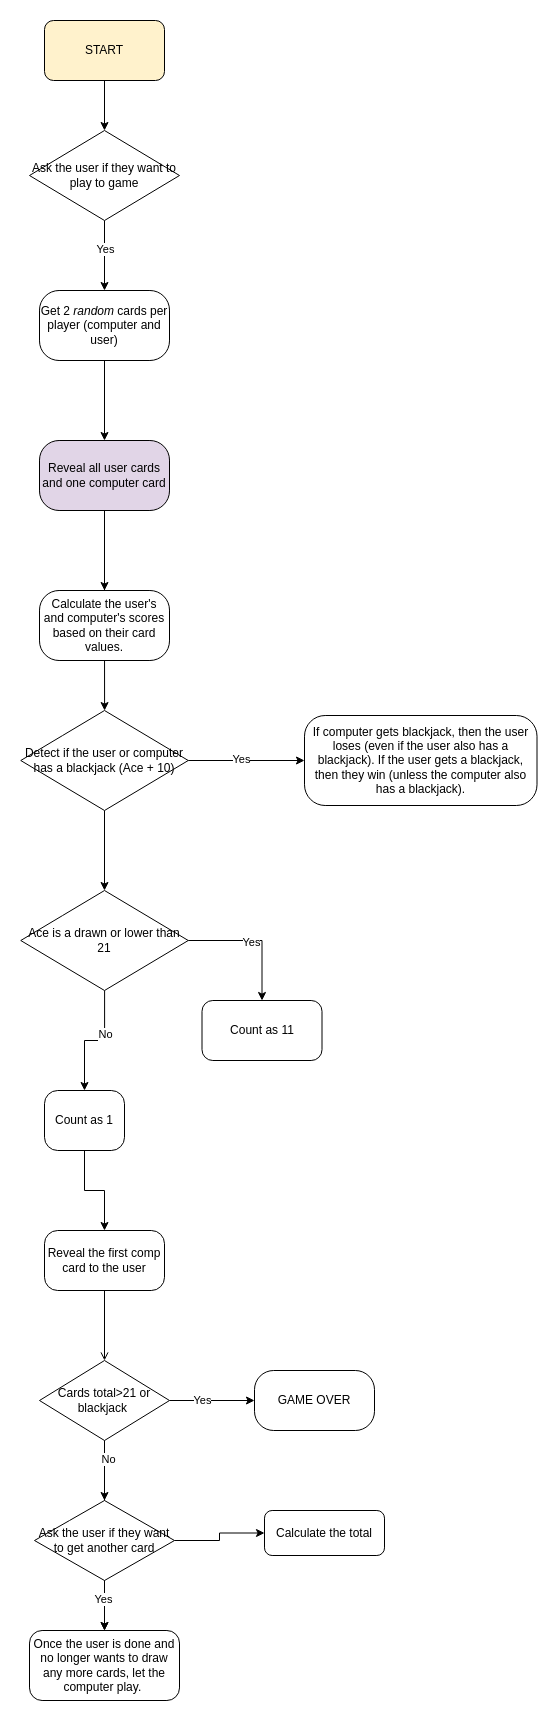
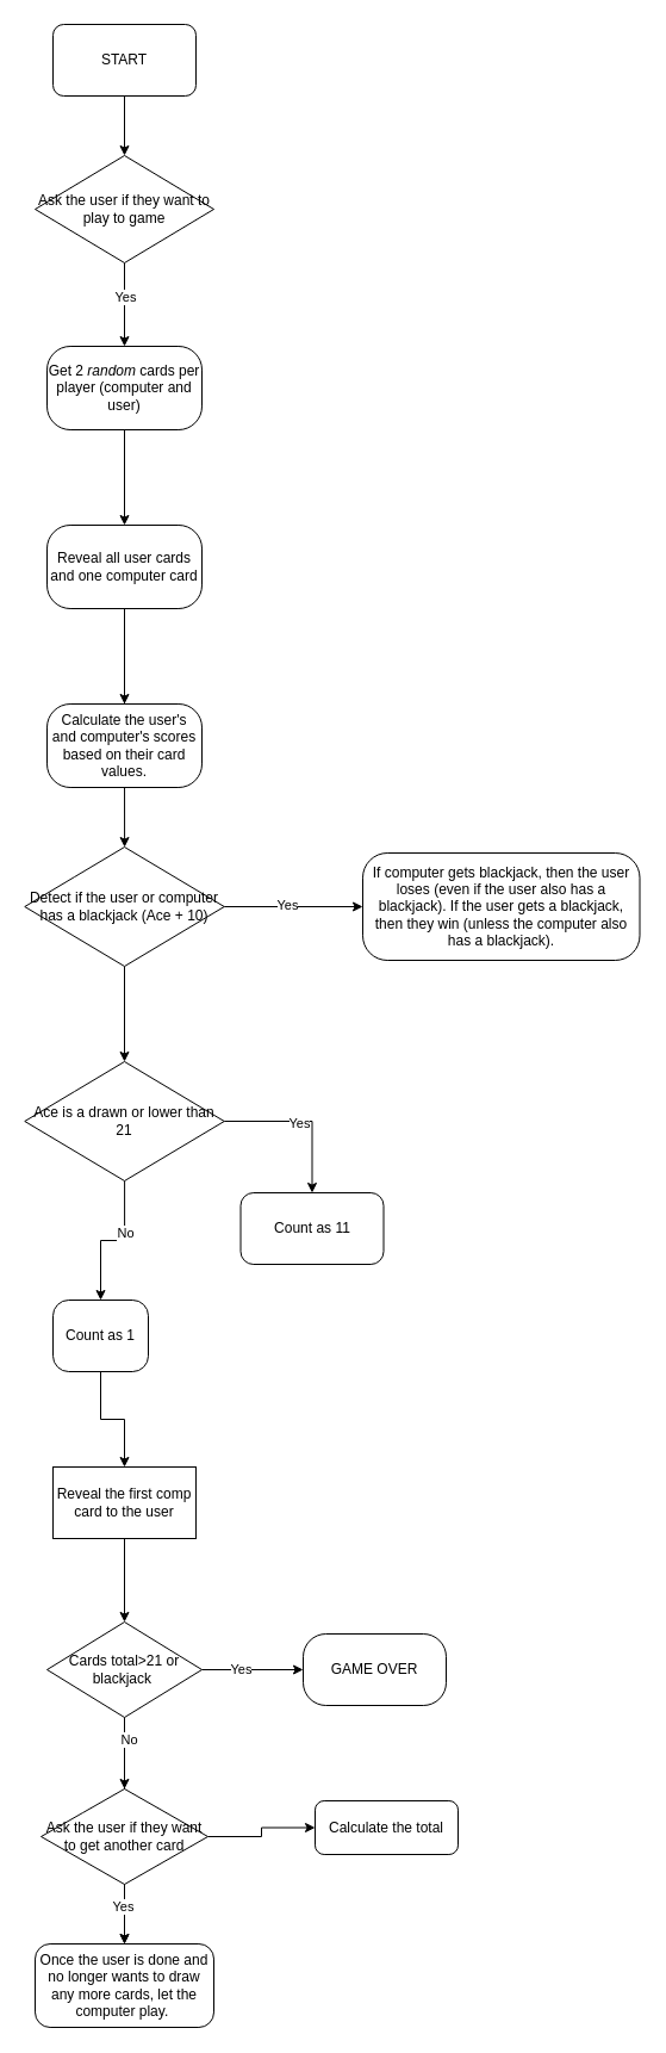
- <mxCell id="3" value="START" style="rounded=1;whiteSpace=wrap;html=1;fillColor=#fff2cc;" vertex="1" parent="1"><mxGeometry x="44" y="20" width="120" height="60" as="geometry" /></mxCell>
+ <mxCell id="3" value="START" style="rounded=1;whiteSpace=wrap;html=1;" vertex="1" parent="1"><mxGeometry x="44" y="20" width="120" height="60" as="geometry" /></mxCell>
- <mxCell id="11" value="Reveal all user cards and one computer card" style="whiteSpace=wrap;html=1;rounded=1;arcSize=28;fillColor=#e1d5e7;" vertex="1" parent="1"><mxGeometry x="39" y="440" width="130" height="70" as="geometry" /></mxCell>
+ <mxCell id="11" value="Reveal all user cards and one computer card" style="whiteSpace=wrap;html=1;rounded=1;arcSize=28;" vertex="1" parent="1"><mxGeometry x="39" y="440" width="130" height="70" as="geometry" /></mxCell>
- <mxCell id="27" value="Reveal the first comp card to the user" style="whiteSpace=wrap;html=1;rounded=1;arcSize=22;" vertex="1" parent="1"><mxGeometry x="44" y="1230" width="120" height="60" as="geometry" /></mxCell>
+ <mxCell id="27" value="Reveal the first comp card to the user" style="whiteSpace=wrap;html=1;arcSize=22;rounded=0;" vertex="1" parent="1"><mxGeometry x="44" y="1230" width="120" height="60" as="geometry" /></mxCell>
- <mxCell id="26" value="" style="edgeStyle=orthogonalEdgeStyle;rounded=0;orthogonalLoop=1;jettySize=auto;html=1;endArrow=open;" edge="1" parent="1" source="27" target="35"><mxGeometry relative="1" as="geometry" /></mxCell>
+ <mxCell id="26" value="" style="edgeStyle=orthogonalEdgeStyle;rounded=0;orthogonalLoop=1;jettySize=auto;html=1;" edge="1" parent="1" source="27" target="35"><mxGeometry relative="1" as="geometry" /></mxCell>
